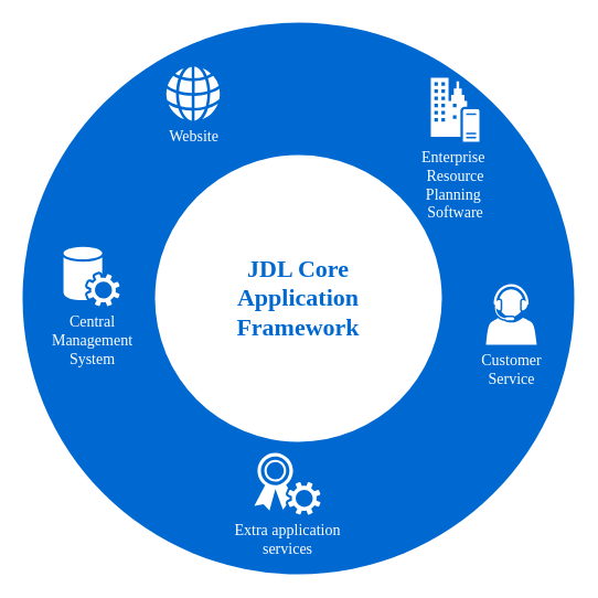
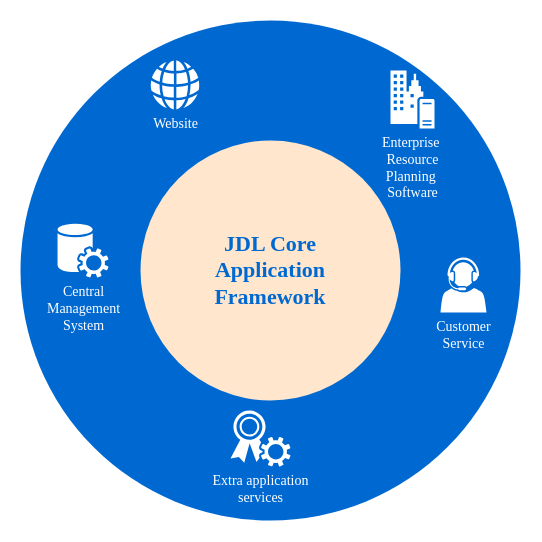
- <mxCell id="3" value="JDL Core &lt;br&gt;Application&lt;br&gt;Framework" style="ellipse;whiteSpace=wrap;html=1;rounded=0;shadow=0;comic=0;strokeWidth=1;fontFamily=Verdana;fontSize=22;strokeColor=none;fillColor=#ffffff;fontColor=#0069D1;fontStyle=1" parent="1" vertex="1"><mxGeometry x="140" y="140" width="260" height="260" as="geometry" /></mxCell>
+ <mxCell id="3" value="JDL Core &lt;br&gt;Application&lt;br&gt;Framework" style="ellipse;whiteSpace=wrap;html=1;rounded=0;shadow=0;comic=0;strokeWidth=1;fontFamily=Verdana;fontSize=22;strokeColor=none;fillColor=#ffe6cc;fontColor=#0069D1;fontStyle=1;" parent="1" vertex="1"><mxGeometry x="140" y="140" width="260" height="260" as="geometry" /></mxCell>
